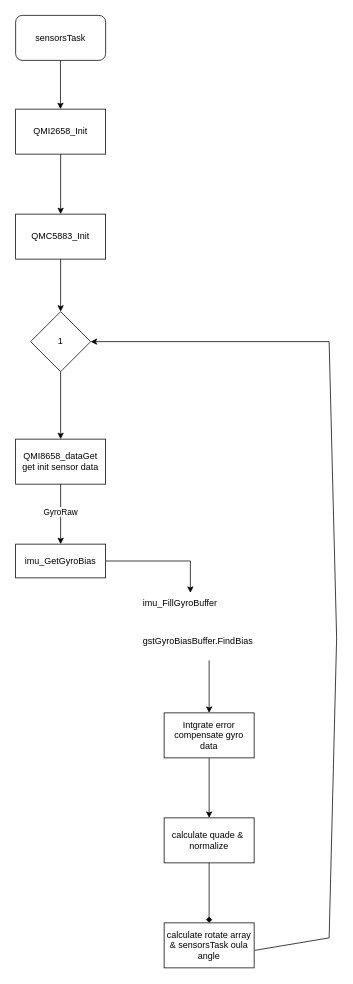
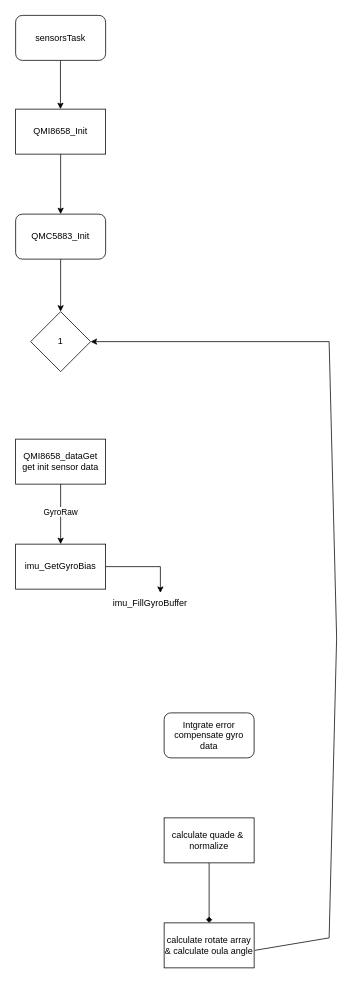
- <mxCell id="4" value="QMI2658_Init" style="whiteSpace=wrap;html=1;" vertex="1" parent="1"><mxGeometry x="20" y="145" width="120" height="60" as="geometry" /></mxCell>
+ <mxCell id="4" value="QMI8658_Init" style="whiteSpace=wrap;html=1;" vertex="1" parent="1"><mxGeometry x="20" y="145" width="120" height="60" as="geometry" /></mxCell>
- <mxCell id="6" value="QMC5883_Init" style="whiteSpace=wrap;html=1;" vertex="1" parent="1"><mxGeometry x="20" y="285" width="120" height="60" as="geometry" /></mxCell>
+ <mxCell id="6" value="QMC5883_Init" style="whiteSpace=wrap;html=1;rounded=1;" vertex="1" parent="1"><mxGeometry x="20" y="285" width="120" height="60" as="geometry" /></mxCell>
- <mxCell id="7" value="" style="edgeStyle=orthogonalEdgeStyle;rounded=0;orthogonalLoop=1;jettySize=auto;html=1;" edge="1" parent="1" source="8" target="11"><mxGeometry relative="1" as="geometry" /></mxCell>
- <mxCell id="14" value="imu_GetGyroBias" style="whiteSpace=wrap;html=1;" vertex="1" parent="1"><mxGeometry x="20" y="725" width="120" height="45" as="geometry" /></mxCell>
+ <mxCell id="14" value="imu_GetGyroBias" style="whiteSpace=wrap;html=1;" vertex="1" parent="1"><mxGeometry x="20" y="725" width="120" height="60" as="geometry" /></mxCell>
- <mxCell id="15" value="imu_FillGyroBuffer" style="text;whiteSpace=wrap;" vertex="1" parent="1"><mxGeometry x="188" y="790" width="130" height="40" as="geometry" /></mxCell>
+ <mxCell id="15" value="imu_FillGyroBuffer" style="text;whiteSpace=wrap;" vertex="1" parent="1"><mxGeometry x="148" y="790" width="130" height="40" as="geometry" /></mxCell>
- <mxCell id="17" value="gstGyroBiasBuffer.FindBias" style="text;whiteSpace=wrap;" vertex="1" parent="1"><mxGeometry x="188" y="840" width="180" height="40" as="geometry" /></mxCell>
- <mxCell id="16" value="" style="edgeStyle=orthogonalEdgeStyle;rounded=0;orthogonalLoop=1;jettySize=auto;html=1;" edge="1" parent="1" source="17" target="19"><mxGeometry relative="1" as="geometry" /></mxCell>
- <mxCell id="19" value="Intgrate error compensate gyro data" style="whiteSpace=wrap;html=1;" vertex="1" parent="1"><mxGeometry x="218" y="950" width="120" height="60" as="geometry" /></mxCell>
+ <mxCell id="19" value="Intgrate error compensate gyro data" style="whiteSpace=wrap;html=1;rounded=1;" vertex="1" parent="1"><mxGeometry x="218" y="950" width="120" height="60" as="geometry" /></mxCell>
- <mxCell id="18" value="" style="edgeStyle=orthogonalEdgeStyle;rounded=0;orthogonalLoop=1;jettySize=auto;html=1;" edge="1" parent="1" source="19" target="21"><mxGeometry relative="1" as="geometry" /></mxCell>
- <mxCell id="22" value="calculate rotate array&lt;div&gt;&amp;amp; sensorsTask oula angle&lt;/div&gt;" style="whiteSpace=wrap;html=1;" vertex="1" parent="1"><mxGeometry x="218" y="1230" width="120" height="60" as="geometry" /></mxCell>
+ <mxCell id="22" value="calculate rotate array&lt;div&gt;&amp;amp; calculate oula angle&lt;/div&gt;" style="whiteSpace=wrap;html=1;" vertex="1" parent="1"><mxGeometry x="218" y="1230" width="120" height="60" as="geometry" /></mxCell>
